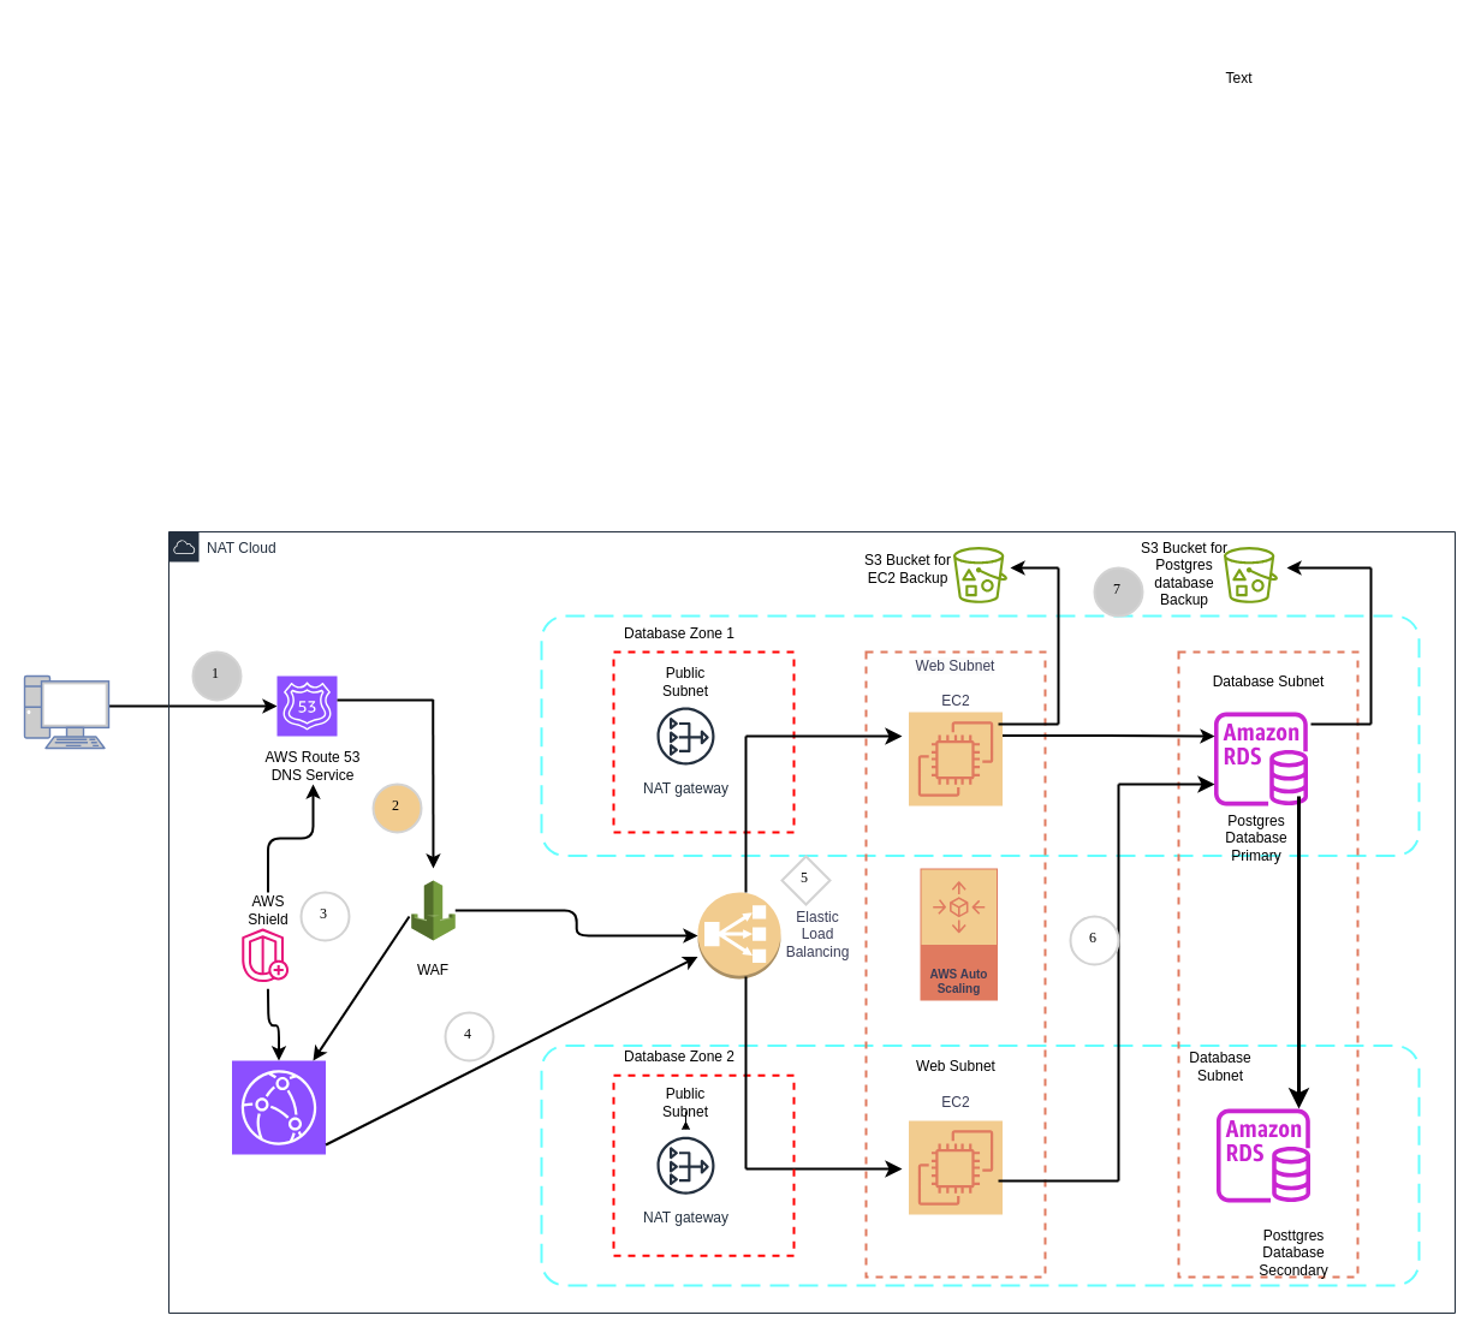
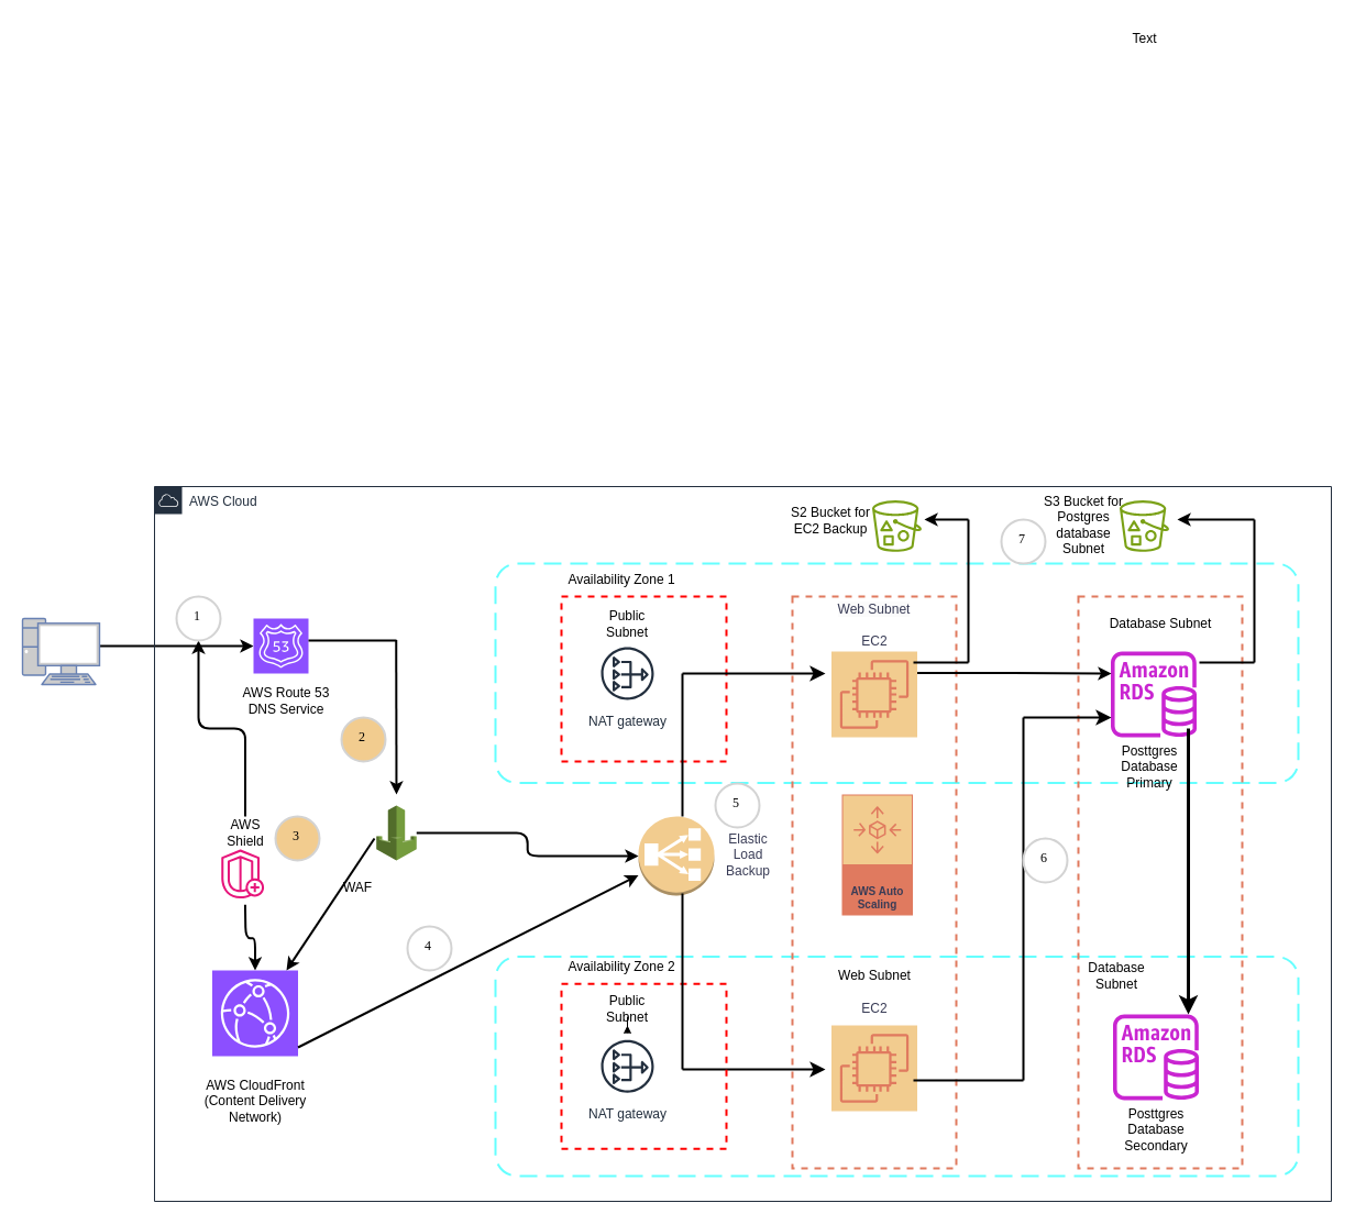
- <mxCell id="27" value="Text" style="text;html=1;align=center;verticalAlign=middle;resizable=0;points=[];autosize=1;strokeColor=none;fillColor=none;" vertex="1" parent="1"><mxGeometry x="1005" y="50" width="50" height="30" as="geometry" /></mxCell>
+ <mxCell id="27" value="Text" style="text;html=1;align=center;verticalAlign=middle;resizable=0;points=[];autosize=1;strokeColor=none;fillColor=none;" vertex="1" parent="1"><mxGeometry x="1015" y="20" width="50" height="30" as="geometry" /></mxCell>
- <mxCell id="61" value="NAT Cloud" style="points=[[0,0],[0.25,0],[0.5,0],[0.75,0],[1,0],[1,0.25],[1,0.5],[1,0.75],[1,1],[0.75,1],[0.5,1],[0.25,1],[0,1],[0,0.75],[0,0.5],[0,0.25]];outlineConnect=0;gradientColor=none;html=1;whiteSpace=wrap;fontSize=12;fontStyle=0;container=1;pointerEvents=0;collapsible=0;recursiveResize=0;shape=mxgraph.aws4.group;grIcon=mxgraph.aws4.group_aws_cloud;strokeColor=#232F3E;fillColor=none;verticalAlign=top;align=left;spacingLeft=30;fontColor=#232F3E;dashed=0;" vertex="1" parent="1"><mxGeometry x="140" width="1070" height="650" as="geometry" y="442" /></mxCell>
+ <mxCell id="61" value="AWS Cloud" style="points=[[0,0],[0.25,0],[0.5,0],[0.75,0],[1,0],[1,0.25],[1,0.5],[1,0.75],[1,1],[0.75,1],[0.5,1],[0.25,1],[0,1],[0,0.75],[0,0.5],[0,0.25]];outlineConnect=0;gradientColor=none;html=1;whiteSpace=wrap;fontSize=12;fontStyle=0;container=1;pointerEvents=0;collapsible=0;recursiveResize=0;shape=mxgraph.aws4.group;grIcon=mxgraph.aws4.group_aws_cloud;strokeColor=#232F3E;fillColor=none;verticalAlign=top;align=left;spacingLeft=30;fontColor=#232F3E;dashed=0;" vertex="1" parent="1"><mxGeometry x="140" width="1070" height="650" as="geometry" y="442" /></mxCell>
- <mxCell id="45" value="S3 Bucket for EC2 Backup" style="text;strokeColor=none;align=center;fillColor=none;html=1;verticalAlign=middle;whiteSpace=wrap;rounded=0;" vertex="1" parent="1"><mxGeometry x="710" y="454.5" width="90" height="37.5" as="geometry" /></mxCell>
+ <mxCell id="45" value="S2 Bucket for EC2 Backup" style="text;strokeColor=none;align=center;fillColor=none;html=1;verticalAlign=middle;whiteSpace=wrap;rounded=0;" vertex="1" parent="1"><mxGeometry x="710" y="454.5" width="90" height="37.5" as="geometry" /></mxCell>
- <mxCell id="46" value="S3 Bucket for Postgres database Backup" style="text;strokeColor=none;align=center;fillColor=none;html=1;verticalAlign=middle;whiteSpace=wrap;rounded=0;" vertex="1" parent="1"><mxGeometry x="940" y="462" width="90" height="30" as="geometry" /></mxCell>
+ <mxCell id="46" value="S3 Bucket for Postgres database Subnet" style="text;strokeColor=none;align=center;fillColor=none;html=1;verticalAlign=middle;whiteSpace=wrap;rounded=0;" vertex="1" parent="1"><mxGeometry x="940" y="462" width="90" height="30" as="geometry" /></mxCell>
- <mxCell id="72" value="7" style="ellipse;whiteSpace=wrap;html=1;aspect=fixed;strokeWidth=2;fontFamily=Tahoma;spacingBottom=4;spacingRight=2;strokeColor=#d3d3d3;fillColor=#cccccc;" vertex="1" parent="61"><mxGeometry x="770" y="30" width="40" height="40" as="geometry" /></mxCell>
+ <mxCell id="72" value="7" style="ellipse;whiteSpace=wrap;html=1;aspect=fixed;strokeWidth=2;fontFamily=Tahoma;spacingBottom=4;spacingRight=2;strokeColor=#d3d3d3;" vertex="1" parent="61"><mxGeometry x="770" y="30" width="40" height="40" as="geometry" /></mxCell>
- <mxCell id="32" value="Database Zone 1" style="text;strokeColor=none;align=center;fillColor=none;html=1;verticalAlign=middle;whiteSpace=wrap;rounded=0;" vertex="1" parent="1"><mxGeometry x="490" y="512" width="150" height="30" as="geometry" /></mxCell>
+ <mxCell id="32" value="Availability Zone 1" style="text;strokeColor=none;align=center;fillColor=none;html=1;verticalAlign=middle;whiteSpace=wrap;rounded=0;" vertex="1" parent="1"><mxGeometry x="490" y="512" width="150" height="30" as="geometry" /></mxCell>
- <mxCell id="65" value="1" style="ellipse;whiteSpace=wrap;html=1;aspect=fixed;strokeWidth=2;fontFamily=Tahoma;spacingBottom=4;spacingRight=2;strokeColor=#d3d3d3;fillColor=#cccccc;" vertex="1" parent="61"><mxGeometry x="20" y="100" width="40" height="40" as="geometry" /></mxCell>
+ <mxCell id="65" value="1" style="ellipse;whiteSpace=wrap;html=1;aspect=fixed;strokeWidth=2;fontFamily=Tahoma;spacingBottom=4;spacingRight=2;strokeColor=#d3d3d3;" vertex="1" parent="61"><mxGeometry x="20" y="100" width="40" height="40" as="geometry" /></mxCell>
- <mxCell id="47" value="" style="edgeStyle=orthogonalEdgeStyle;orthogonalLoop=1;jettySize=auto;html=1;strokeWidth=2;" edge="1" parent="1" source="48" target="36"><mxGeometry relative="1" as="geometry" /></mxCell>
+ <mxCell id="47" value="" style="edgeStyle=orthogonalEdgeStyle;orthogonalLoop=1;jettySize=auto;html=1;strokeWidth=2;" edge="1" parent="1" source="48" target="65"><mxGeometry relative="1" as="geometry" /></mxCell>
- <mxCell id="17" value="Postgres Database Primary" style="text;strokeColor=none;align=center;fillColor=none;html=1;verticalAlign=middle;whiteSpace=wrap;rounded=0;" vertex="1" parent="14"><mxGeometry x="19.5" y="140" width="90" height="30" as="geometry" /></mxCell>
+ <mxCell id="17" value="Posttgres Database Primary" style="text;strokeColor=none;align=center;fillColor=none;html=1;verticalAlign=middle;whiteSpace=wrap;rounded=0;" vertex="1" parent="14"><mxGeometry x="19.5" y="140" width="90" height="30" as="geometry" /></mxCell>
- <mxCell id="70" value="5" style="rhombus;whiteSpace=wrap;html=1;aspect=fixed;strokeWidth=2;fontFamily=Tahoma;spacingBottom=4;spacingRight=2;strokeColor=#d3d3d3;" vertex="1" parent="61"><mxGeometry x="510" y="270" width="40" height="40" as="geometry" /></mxCell>
+ <mxCell id="70" value="5" style="ellipse;whiteSpace=wrap;html=1;aspect=fixed;strokeWidth=2;fontFamily=Tahoma;spacingBottom=4;spacingRight=2;strokeColor=#d3d3d3;" vertex="1" parent="61"><mxGeometry x="510" y="270" width="40" height="40" as="geometry" /></mxCell>
- <mxCell id="67" value="3" style="ellipse;whiteSpace=wrap;html=1;aspect=fixed;strokeWidth=2;fontFamily=Tahoma;spacingBottom=4;spacingRight=2;strokeColor=#d3d3d3;" vertex="1" parent="61"><mxGeometry x="110" y="300" width="40" height="40" as="geometry" /></mxCell>
+ <mxCell id="67" value="3" style="ellipse;whiteSpace=wrap;html=1;aspect=fixed;strokeWidth=2;fontFamily=Tahoma;spacingBottom=4;spacingRight=2;strokeColor=#d3d3d3;fillColor=#f2cc8f;" vertex="1" parent="61"><mxGeometry x="110" y="300" width="40" height="40" as="geometry" /></mxCell>
- <mxCell id="5" value="Elastic Load Balancing" style="text;strokeColor=none;align=center;fillColor=none;html=1;verticalAlign=middle;whiteSpace=wrap;rounded=0;labelBackgroundColor=none;fontColor=#393C56;" vertex="1" parent="1"><mxGeometry x="650" y="762" width="60" height="30" as="geometry" /></mxCell>
+ <mxCell id="5" value="Elastic Load Backup" style="text;strokeColor=none;align=center;fillColor=none;html=1;verticalAlign=middle;whiteSpace=wrap;rounded=0;labelBackgroundColor=none;fontColor=#393C56;" vertex="1" parent="1"><mxGeometry x="650" y="762" width="60" height="30" as="geometry" /></mxCell>
- <mxCell id="71" value="6" style="ellipse;whiteSpace=wrap;html=1;aspect=fixed;strokeWidth=2;fontFamily=Tahoma;spacingBottom=4;spacingRight=2;strokeColor=#d3d3d3;" vertex="1" parent="61"><mxGeometry x="750" y="320" width="40" height="40" as="geometry" /></mxCell>
+ <mxCell id="71" value="6" style="ellipse;whiteSpace=wrap;html=1;aspect=fixed;strokeWidth=2;fontFamily=Tahoma;spacingBottom=4;spacingRight=2;strokeColor=#d3d3d3;" vertex="1" parent="61"><mxGeometry x="790" y="320" width="40" height="40" as="geometry" /></mxCell>
- <mxCell id="40" value="WAF" style="text;strokeColor=none;align=center;fillColor=none;html=1;verticalAlign=middle;whiteSpace=wrap;rounded=0;" vertex="1" parent="1"><mxGeometry x="330" y="792" width="60" height="30" as="geometry" /></mxCell>
+ <mxCell id="40" value="WAF" style="text;strokeColor=none;align=center;fillColor=none;html=1;verticalAlign=middle;whiteSpace=wrap;rounded=0;" vertex="1" parent="1"><mxGeometry x="295" y="792" width="60" height="30" as="geometry" /></mxCell>
- <mxCell id="28" value="Database Zone 2" style="text;strokeColor=none;align=center;fillColor=none;html=1;verticalAlign=middle;whiteSpace=wrap;rounded=0;" vertex="1" parent="1"><mxGeometry x="490" y="864.25" width="150" height="30" as="geometry" /></mxCell>
+ <mxCell id="28" value="Availability Zone 2" style="text;strokeColor=none;align=center;fillColor=none;html=1;verticalAlign=middle;whiteSpace=wrap;rounded=0;" vertex="1" parent="1"><mxGeometry x="490" y="864.25" width="150" height="30" as="geometry" /></mxCell>
+ <mxCell id="42" value="AWS CloudFront (Content Delivery Network)" style="text;strokeColor=none;align=center;fillColor=none;html=1;verticalAlign=middle;whiteSpace=wrap;rounded=0;" vertex="1" parent="1"><mxGeometry x="166.5" y="986" width="130" height="30" as="geometry" /></mxCell>
- <mxCell id="18" value="Posttgres Database Secondary" style="text;strokeColor=none;align=center;fillColor=none;html=1;verticalAlign=middle;whiteSpace=wrap;rounded=0;" vertex="1" parent="14"><mxGeometry x="50.5" y="485" width="90" height="30" as="geometry" /></mxCell>
+ <mxCell id="18" value="Posttgres Database Secondary" style="text;strokeColor=none;align=center;fillColor=none;html=1;verticalAlign=middle;whiteSpace=wrap;rounded=0;" vertex="1" parent="14"><mxGeometry x="25.5" y="470" width="90" height="30" as="geometry" /></mxCell>
